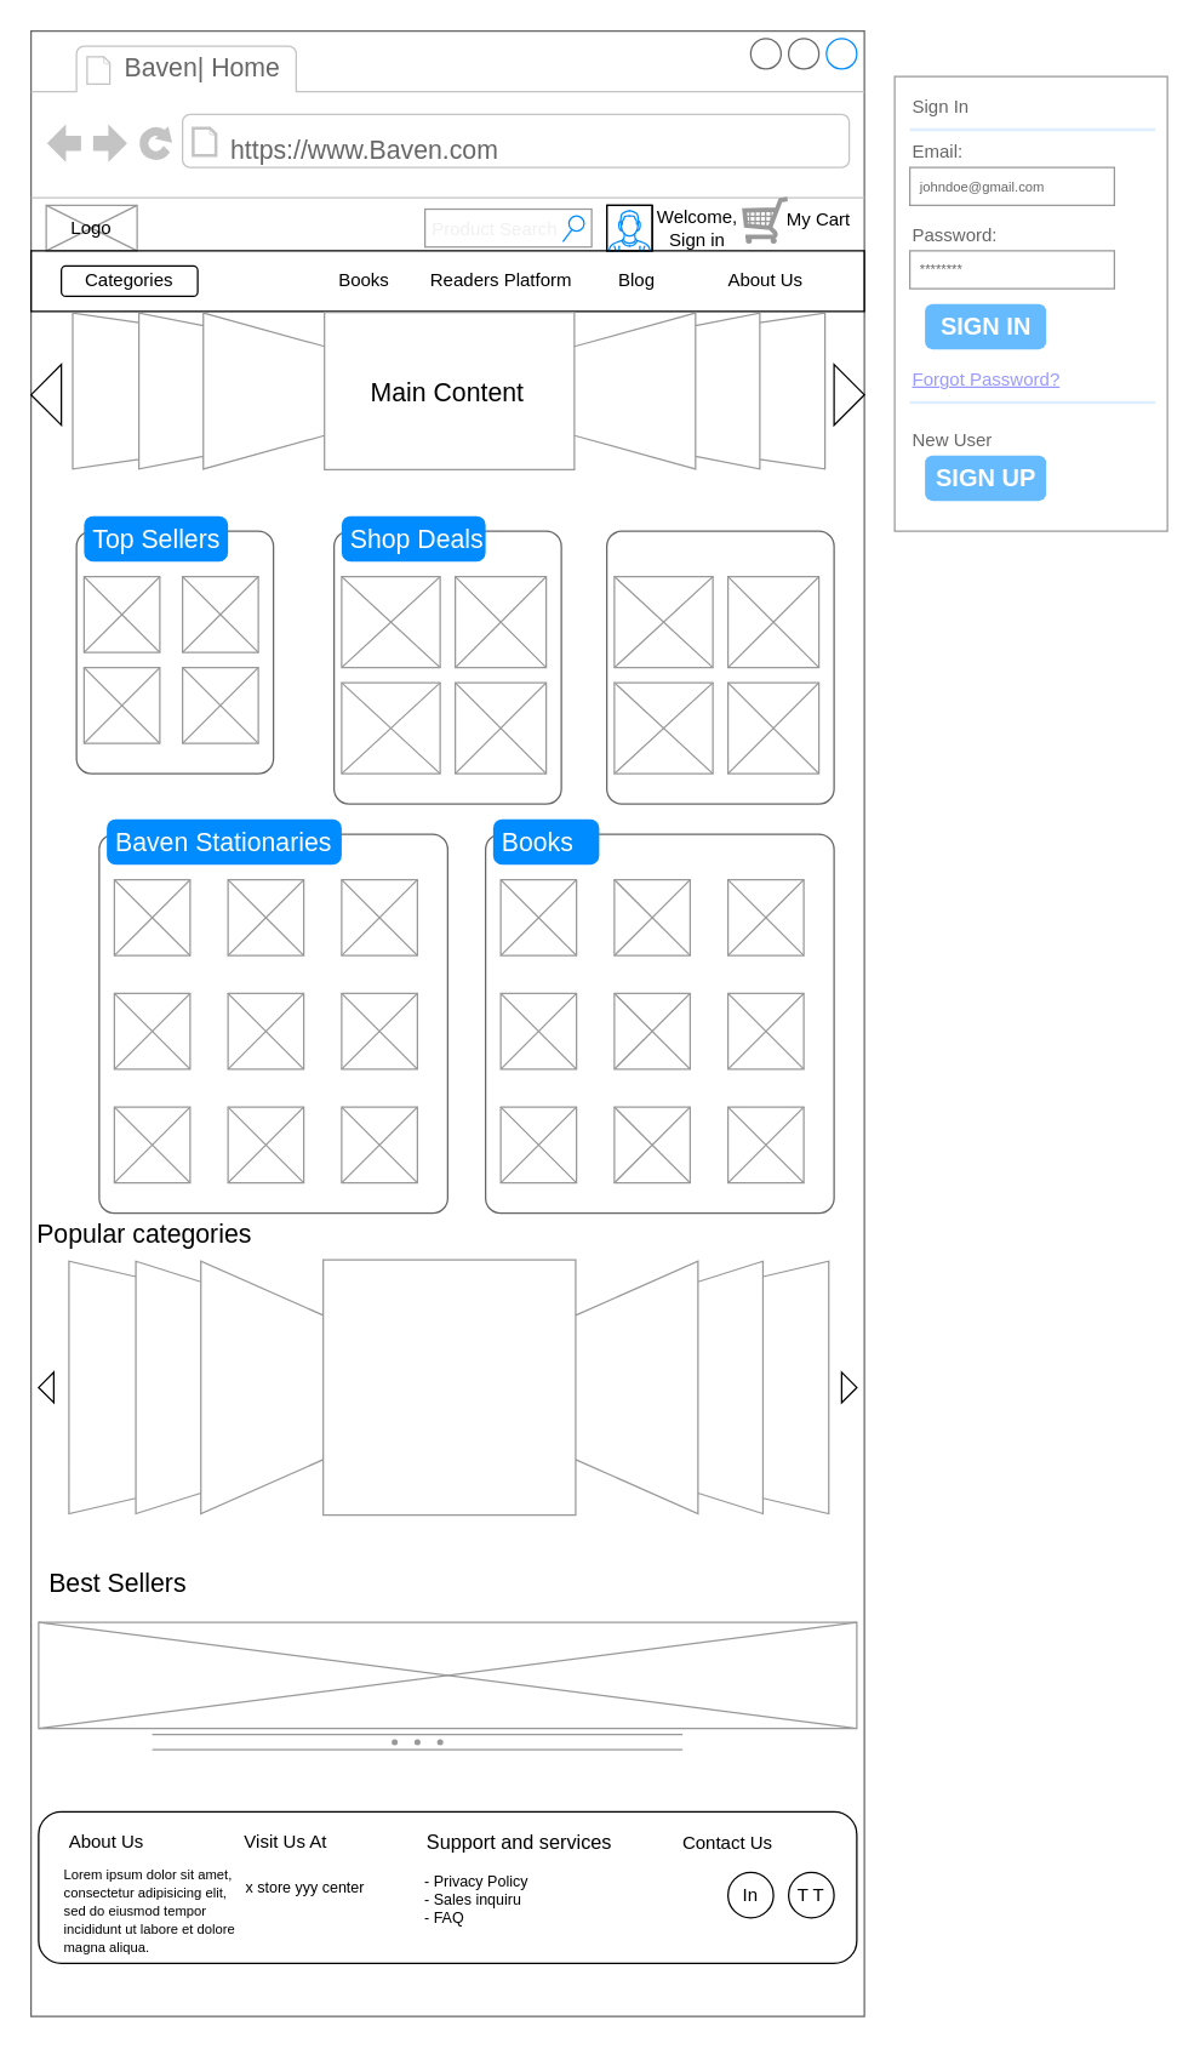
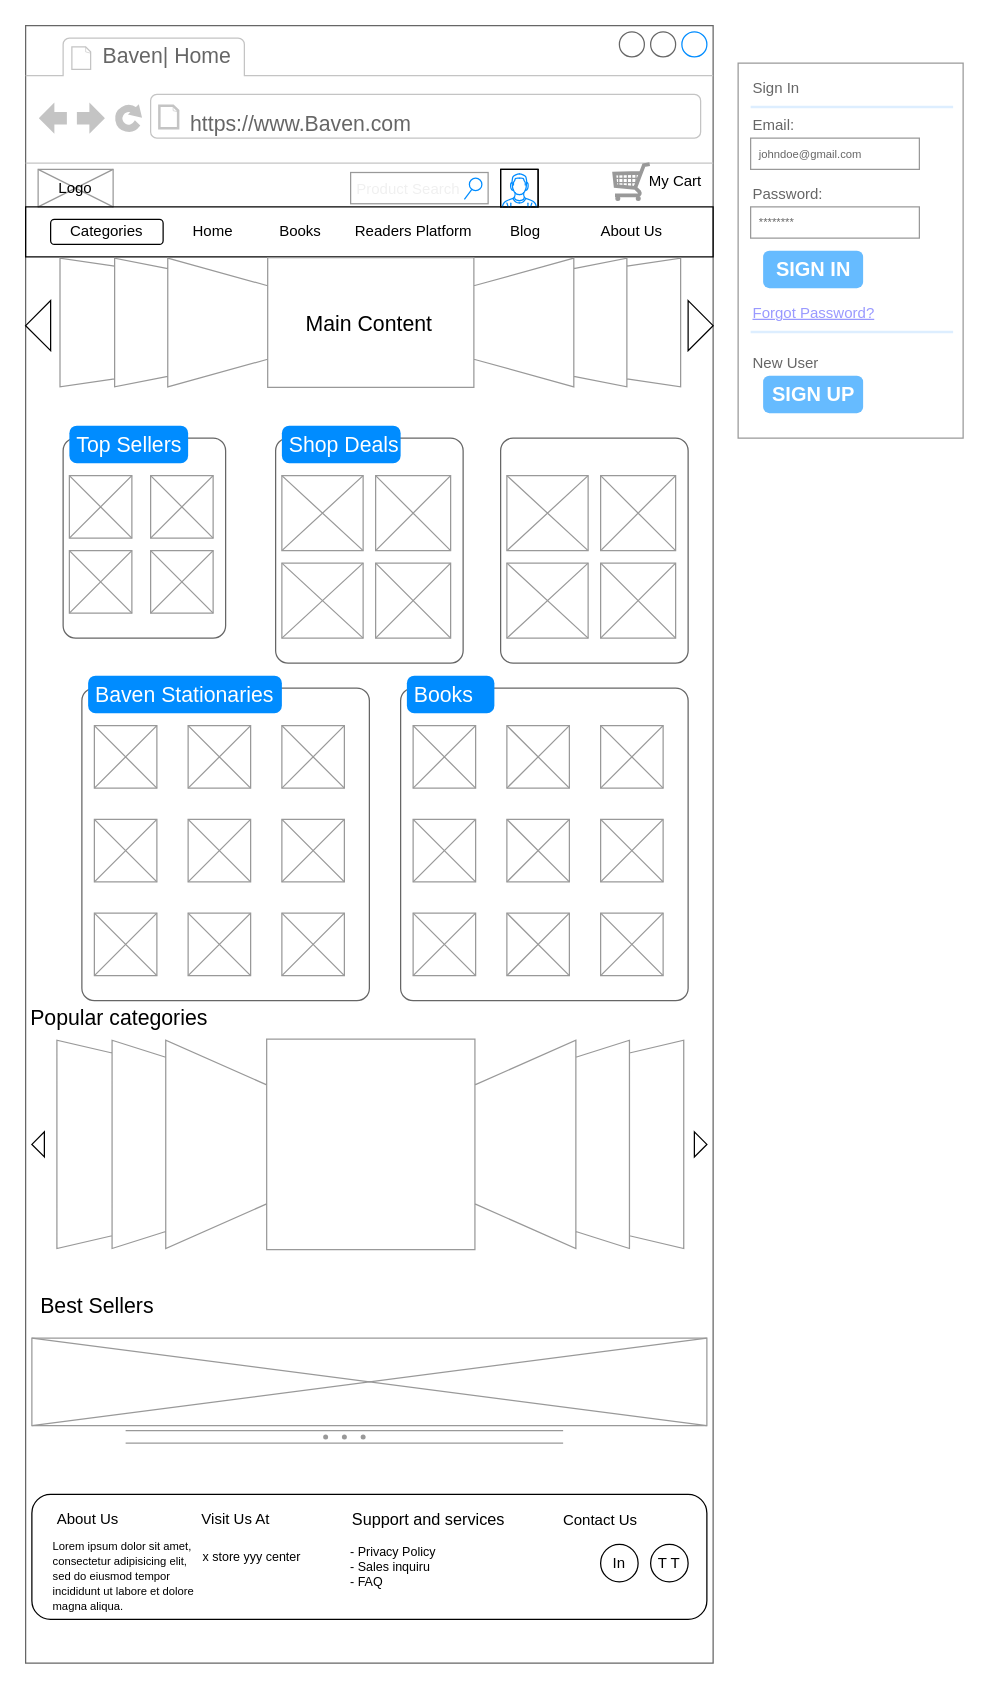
- <mxCell id="10" value="Welcome,&lt;br&gt;Sign in" style="text;html=1;strokeColor=none;fillColor=none;align=center;verticalAlign=middle;whiteSpace=wrap;rounded=0;" vertex="1" parent="2"><mxGeometry x="410" y="115" width="60" height="30" as="geometry" /></mxCell>
+ <mxCell id="15" value="Home" style="text;html=1;strokeColor=none;fillColor=none;align=center;verticalAlign=middle;whiteSpace=wrap;rounded=0;" vertex="1" parent="2"><mxGeometry x="120" y="150" width="60" height="30" as="geometry" /></mxCell>
